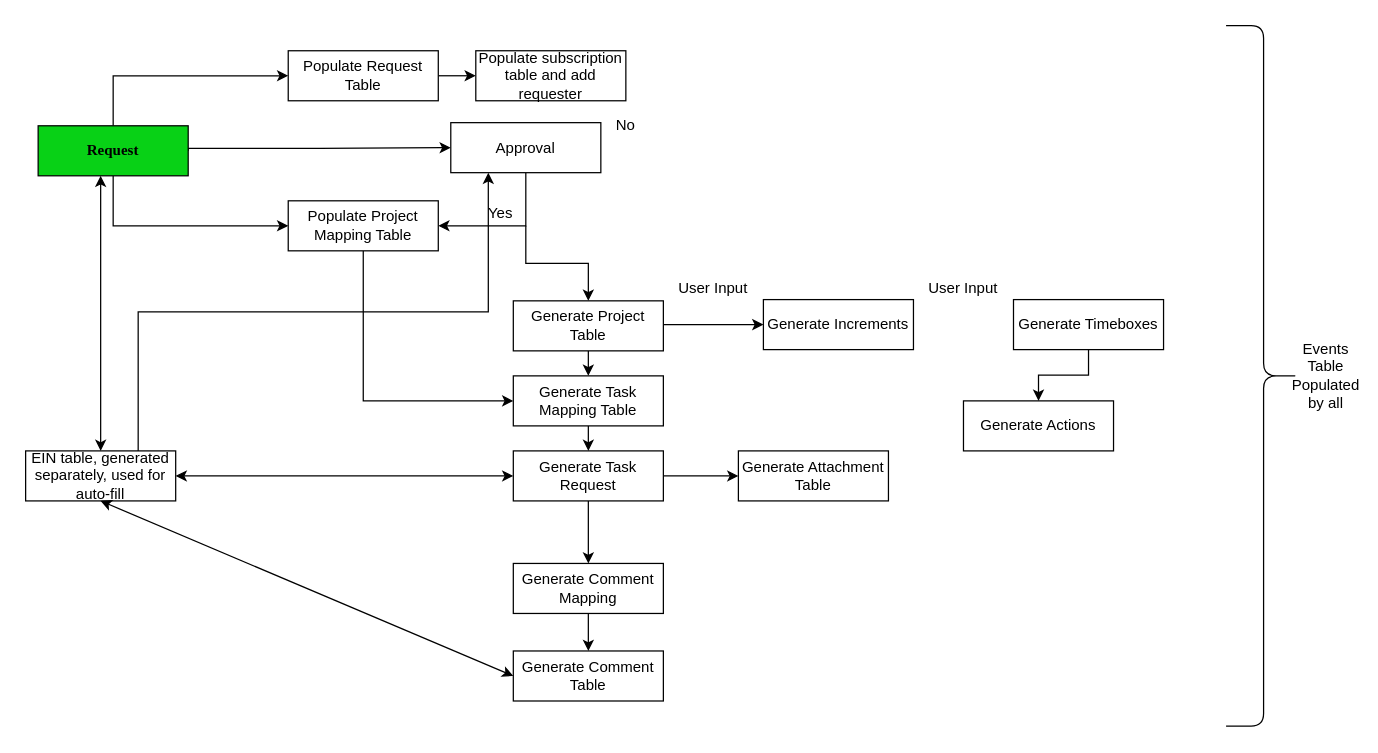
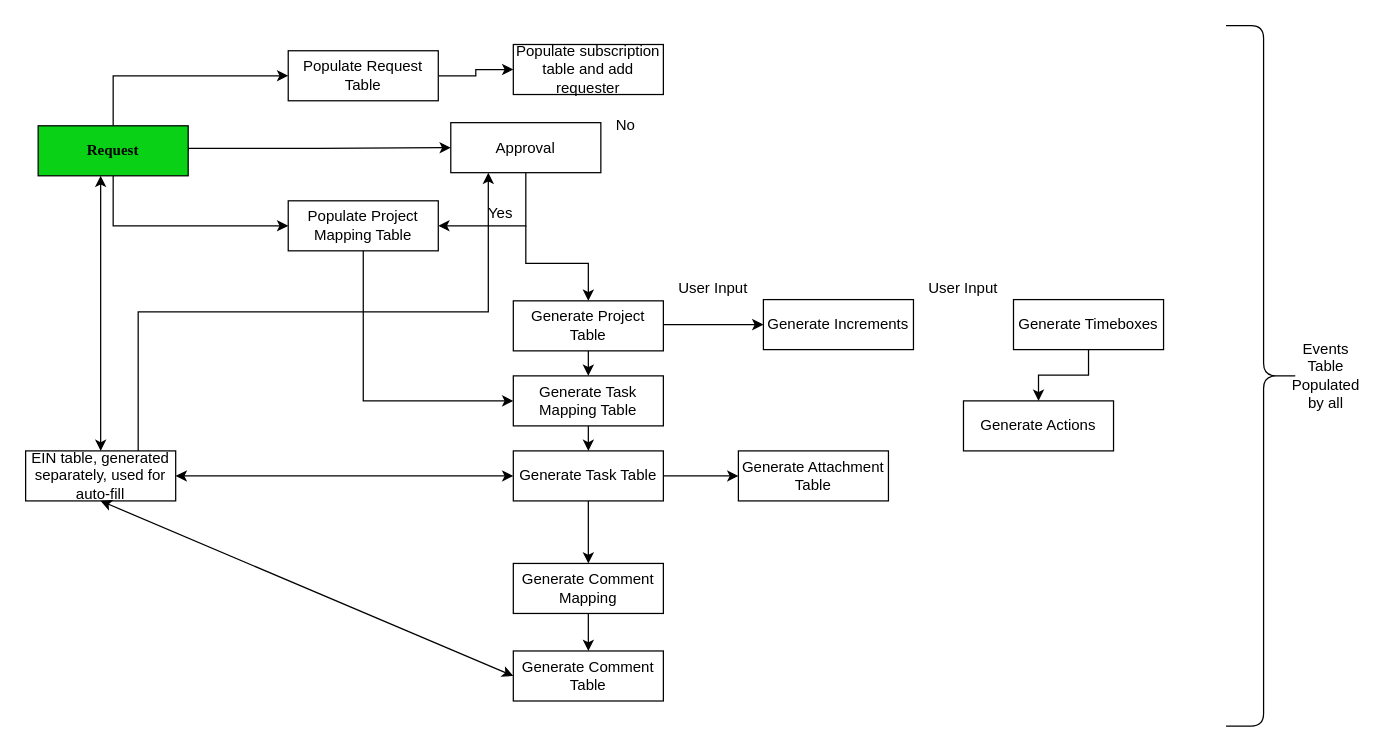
- <mxCell id="18" value="Populate subscription table and add requester" style="rounded=0;whiteSpace=wrap;html=1;" vertex="1" parent="1"><mxGeometry x="380" width="120" height="40" as="geometry" y="40" /></mxCell>
+ <mxCell id="18" value="Populate subscription table and add requester" style="rounded=0;whiteSpace=wrap;html=1;" vertex="1" parent="1"><mxGeometry x="410" y="35" width="120" height="40" as="geometry" /></mxCell>
- <mxCell id="26" value="Generate Task Request" style="rounded=0;whiteSpace=wrap;html=1;" vertex="1" parent="1"><mxGeometry x="410" y="360" width="120" height="40" as="geometry" /></mxCell>
+ <mxCell id="26" value="Generate Task Table" style="rounded=0;whiteSpace=wrap;html=1;" vertex="1" parent="1"><mxGeometry x="410" y="360" width="120" height="40" as="geometry" /></mxCell>
